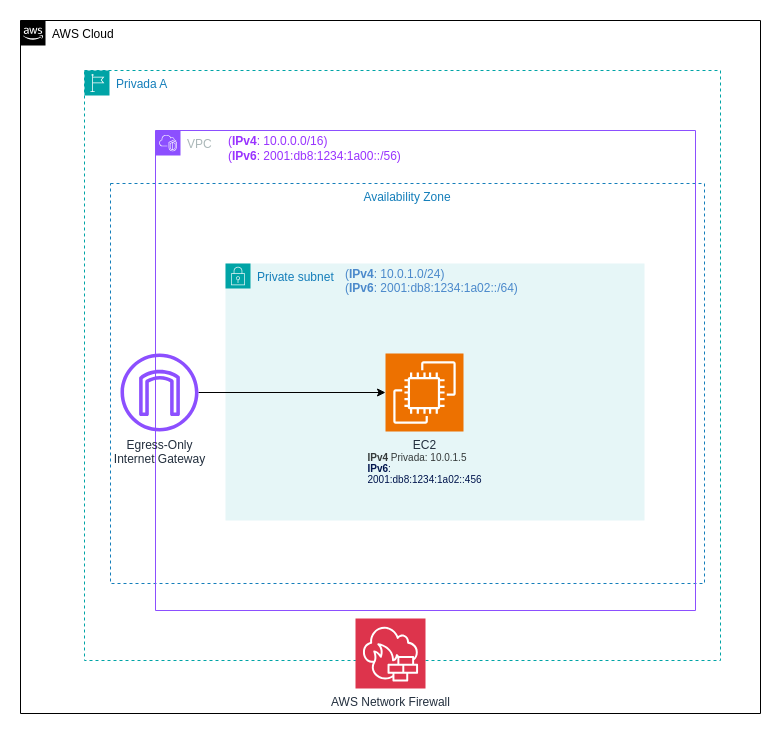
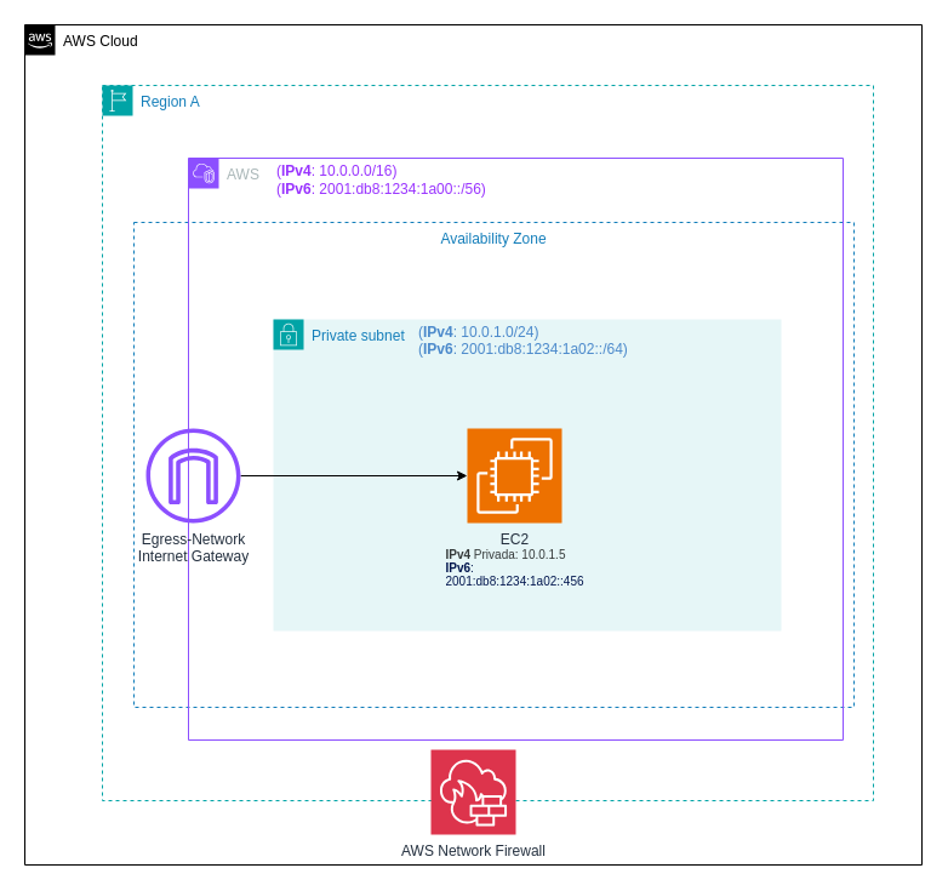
- <mxCell id="3" value="Privada A" style="points=[[0,0],[0.25,0],[0.5,0],[0.75,0],[1,0],[1,0.25],[1,0.5],[1,0.75],[1,1],[0.75,1],[0.5,1],[0.25,1],[0,1],[0,0.75],[0,0.5],[0,0.25]];outlineConnect=0;gradientColor=none;html=1;whiteSpace=wrap;fontSize=12;fontStyle=0;container=1;pointerEvents=0;collapsible=0;recursiveResize=0;shape=mxgraph.aws4.group;grIcon=mxgraph.aws4.group_region;strokeColor=#00A4A6;fillColor=none;verticalAlign=top;align=left;spacingLeft=30;fontColor=#147EBA;dashed=1;" vertex="1" parent="2"><mxGeometry x="64" y="50" width="636" height="590" as="geometry" /></mxCell>
+ <mxCell id="3" value="Region A" style="points=[[0,0],[0.25,0],[0.5,0],[0.75,0],[1,0],[1,0.25],[1,0.5],[1,0.75],[1,1],[0.75,1],[0.5,1],[0.25,1],[0,1],[0,0.75],[0,0.5],[0,0.25]];outlineConnect=0;gradientColor=none;html=1;whiteSpace=wrap;fontSize=12;fontStyle=0;container=1;pointerEvents=0;collapsible=0;recursiveResize=0;shape=mxgraph.aws4.group;grIcon=mxgraph.aws4.group_region;strokeColor=#00A4A6;fillColor=none;verticalAlign=top;align=left;spacingLeft=30;fontColor=#147EBA;dashed=1;" vertex="1" parent="2"><mxGeometry x="64" y="50" width="636" height="590" as="geometry" /></mxCell>
- <mxCell id="7" value="VPC" style="points=[[0,0],[0.25,0],[0.5,0],[0.75,0],[1,0],[1,0.25],[1,0.5],[1,0.75],[1,1],[0.75,1],[0.5,1],[0.25,1],[0,1],[0,0.75],[0,0.5],[0,0.25]];outlineConnect=0;gradientColor=none;html=1;whiteSpace=wrap;fontSize=12;fontStyle=0;container=1;pointerEvents=0;collapsible=0;recursiveResize=0;shape=mxgraph.aws4.group;grIcon=mxgraph.aws4.group_vpc2;strokeColor=#8C4FFF;fillColor=none;verticalAlign=top;align=left;spacingLeft=30;fontColor=#AAB7B8;dashed=0;" vertex="1" parent="3"><mxGeometry x="71" y="60" width="540" height="480" as="geometry" /></mxCell>
+ <mxCell id="7" value="AWS" style="points=[[0,0],[0.25,0],[0.5,0],[0.75,0],[1,0],[1,0.25],[1,0.5],[1,0.75],[1,1],[0.75,1],[0.5,1],[0.25,1],[0,1],[0,0.75],[0,0.5],[0,0.25]];outlineConnect=0;gradientColor=none;html=1;whiteSpace=wrap;fontSize=12;fontStyle=0;container=1;pointerEvents=0;collapsible=0;recursiveResize=0;shape=mxgraph.aws4.group;grIcon=mxgraph.aws4.group_vpc2;strokeColor=#8C4FFF;fillColor=none;verticalAlign=top;align=left;spacingLeft=30;fontColor=#AAB7B8;dashed=0;" vertex="1" parent="3"><mxGeometry x="71" y="60" width="540" height="480" as="geometry" /></mxCell>
- <mxCell id="10" value="Egress-Only &lt;br&gt;Internet Gateway" style="sketch=0;outlineConnect=0;fontColor=#232F3E;gradientColor=none;fillColor=#8C4FFF;strokeColor=none;dashed=0;verticalLabelPosition=bottom;verticalAlign=top;align=center;html=1;fontSize=12;fontStyle=0;aspect=fixed;pointerEvents=1;shape=mxgraph.aws4.internet_gateway;" vertex="1" parent="3"><mxGeometry x="36" y="283" width="78" height="78" as="geometry" /></mxCell>
+ <mxCell id="10" value="Egress-Network &lt;br&gt;Internet Gateway" style="sketch=0;outlineConnect=0;fontColor=#232F3E;gradientColor=none;fillColor=#8C4FFF;strokeColor=none;dashed=0;verticalLabelPosition=bottom;verticalAlign=top;align=center;html=1;fontSize=12;fontStyle=0;aspect=fixed;pointerEvents=1;shape=mxgraph.aws4.internet_gateway;" vertex="1" parent="3"><mxGeometry x="36" y="283" width="78" height="78" as="geometry" /></mxCell>
